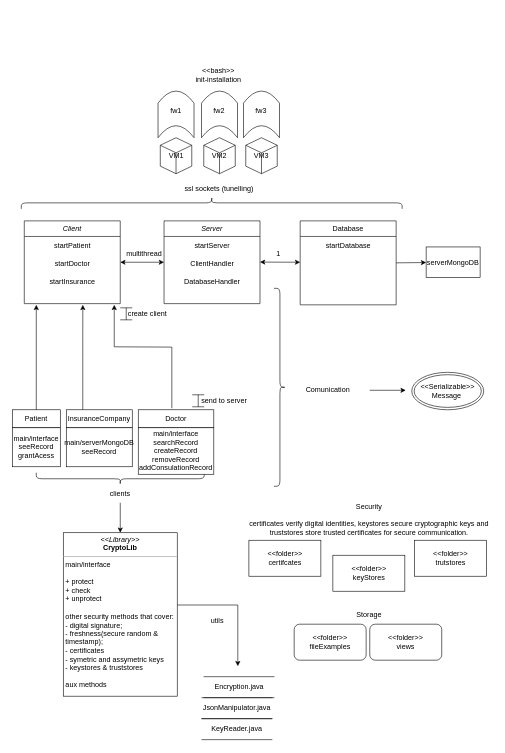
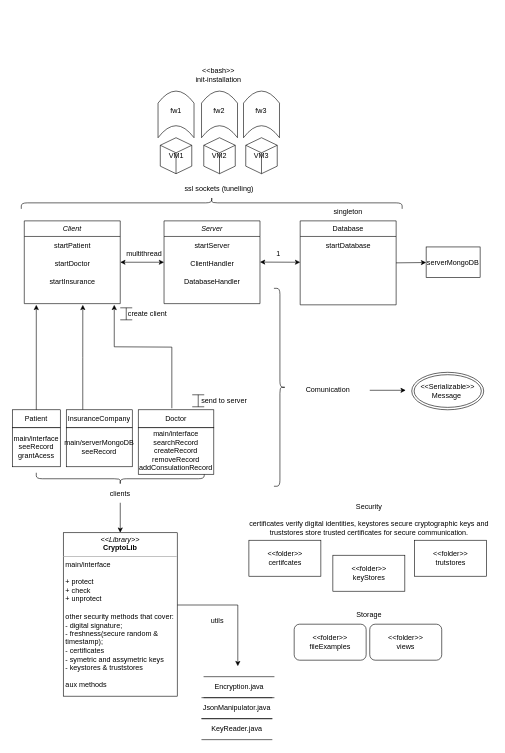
+ <mxCell id="18" value="singleton" style="text;html=1;strokeColor=none;fillColor=none;align=center;verticalAlign=middle;whiteSpace=wrap;rounded=0;" parent="1" vertex="1"><mxGeometry x="550" y="337.5" width="60" height="30" as="geometry" /></mxCell>
